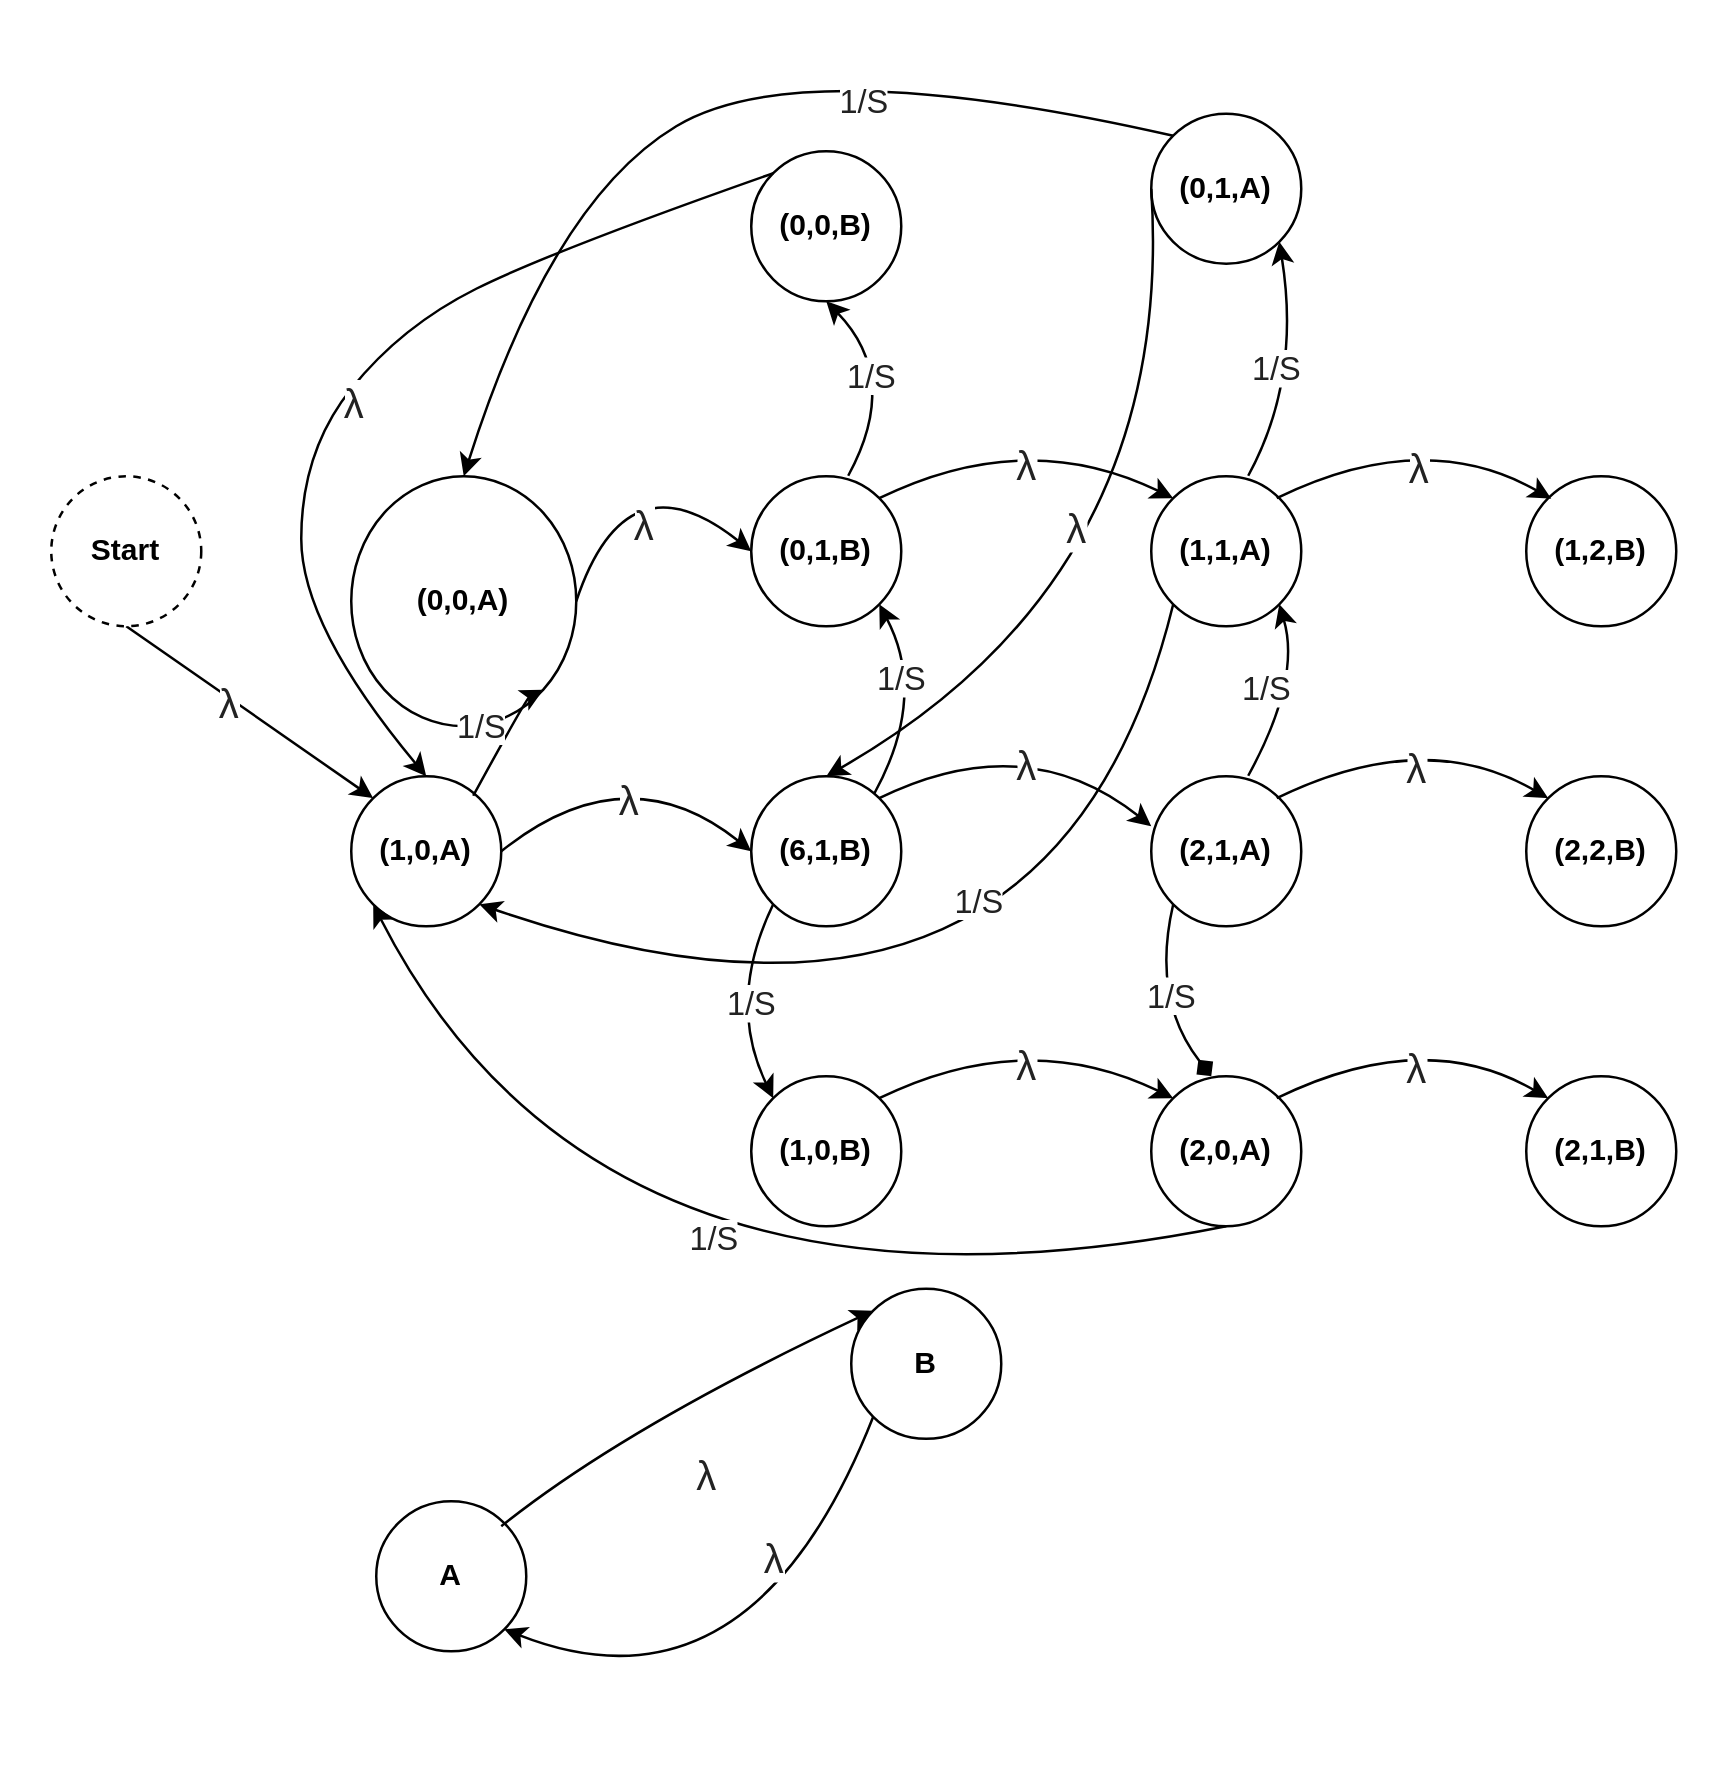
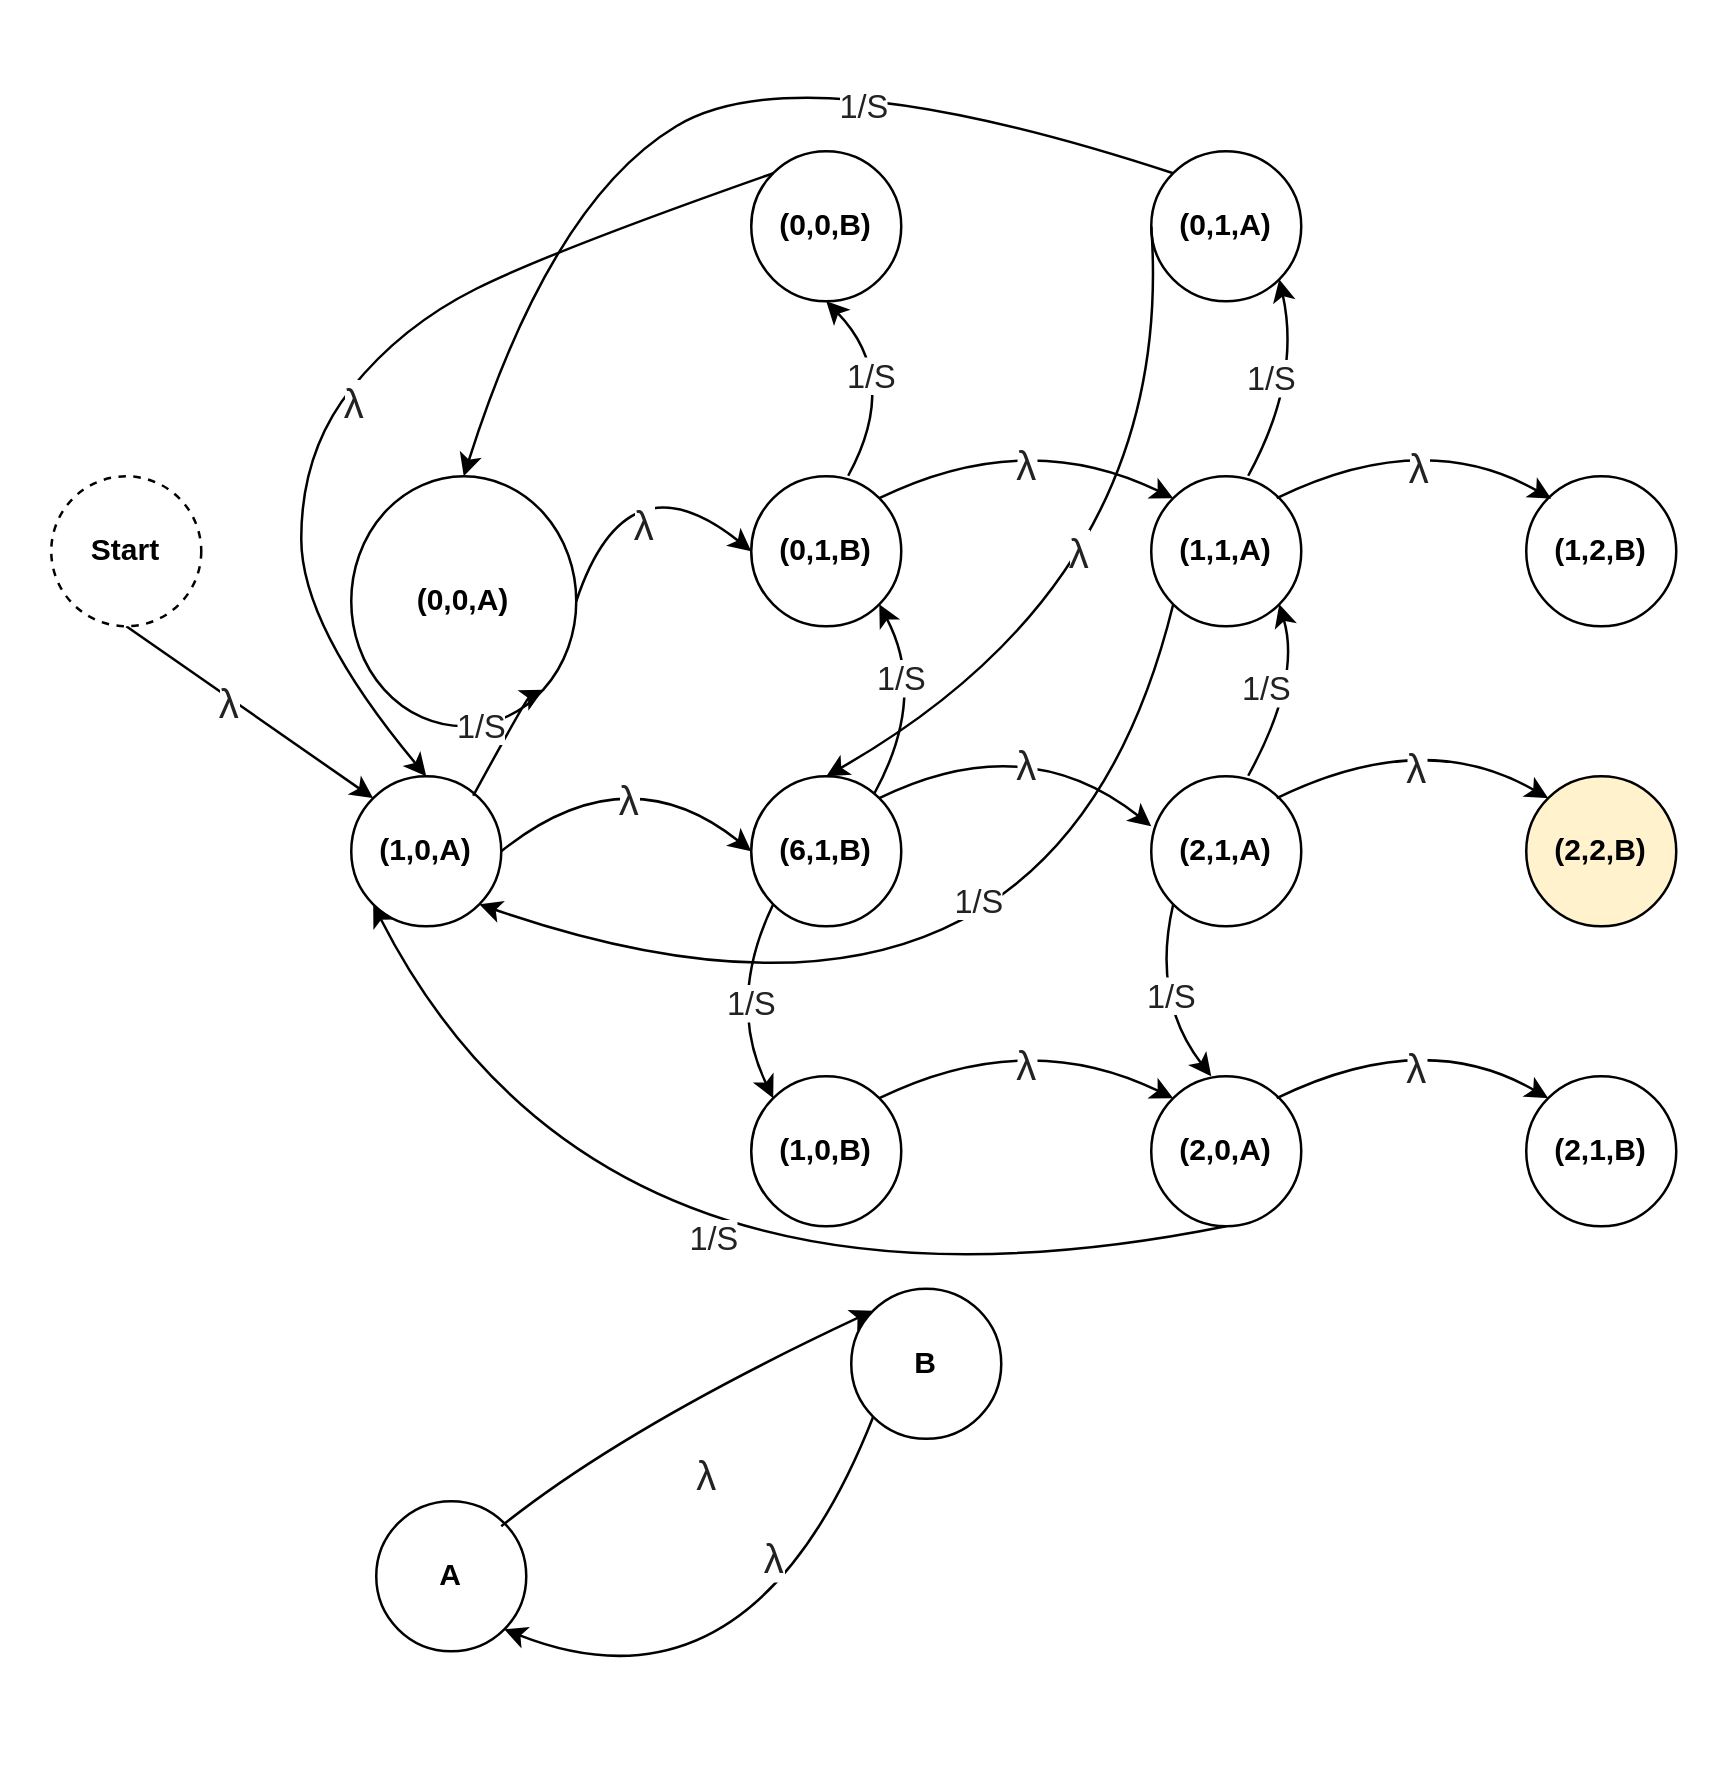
- <mxCell id="37" value="&lt;b&gt;(0,1,A)&lt;/b&gt;" style="ellipse;whiteSpace=wrap;html=1;aspect=fixed;" vertex="1" parent="1"><mxGeometry x="460" y="45" width="60" height="60" as="geometry" /></mxCell>
+ <mxCell id="37" value="&lt;b&gt;(0,1,A)&lt;/b&gt;" style="ellipse;whiteSpace=wrap;html=1;aspect=fixed;" vertex="1" parent="1"><mxGeometry x="460" y="60" width="60" height="60" as="geometry" /></mxCell>
- <mxCell id="28" value="&lt;b&gt;(2,2,B)&lt;/b&gt;" style="ellipse;whiteSpace=wrap;html=1;aspect=fixed;" vertex="1" parent="1"><mxGeometry x="610" y="310" width="60" height="60" as="geometry" /></mxCell>
+ <mxCell id="28" value="&lt;b&gt;(2,2,B)&lt;/b&gt;" style="ellipse;whiteSpace=wrap;html=1;aspect=fixed;fillColor=#fff2cc;" vertex="1" parent="1"><mxGeometry x="610" y="310" width="60" height="60" as="geometry" /></mxCell>
- <mxCell id="45" value="" style="endArrow=diamond;html=1;exitX=0;exitY=1;exitDx=0;exitDy=0;entryX=0.4;entryY=0;entryDx=0;entryDy=0;curved=1;entryPerimeter=0;" edge="1" parent="1" source="25" target="31"><mxGeometry width="50" height="50" relative="1" as="geometry"><mxPoint x="478.787" y="360.213" as="sourcePoint" /><mxPoint x="478.787" y="437.787" as="targetPoint" /><Array as="points"><mxPoint x="460" y="399" /></Array></mxGeometry></mxCell>
+ <mxCell id="45" value="" style="endArrow=classic;html=1;exitX=0;exitY=1;exitDx=0;exitDy=0;entryX=0.4;entryY=0;entryDx=0;entryDy=0;curved=1;entryPerimeter=0;" edge="1" parent="1" source="25" target="31"><mxGeometry width="50" height="50" relative="1" as="geometry"><mxPoint x="478.787" y="360.213" as="sourcePoint" /><mxPoint x="478.787" y="437.787" as="targetPoint" /><Array as="points"><mxPoint x="460" y="399" /></Array></mxGeometry></mxCell>
